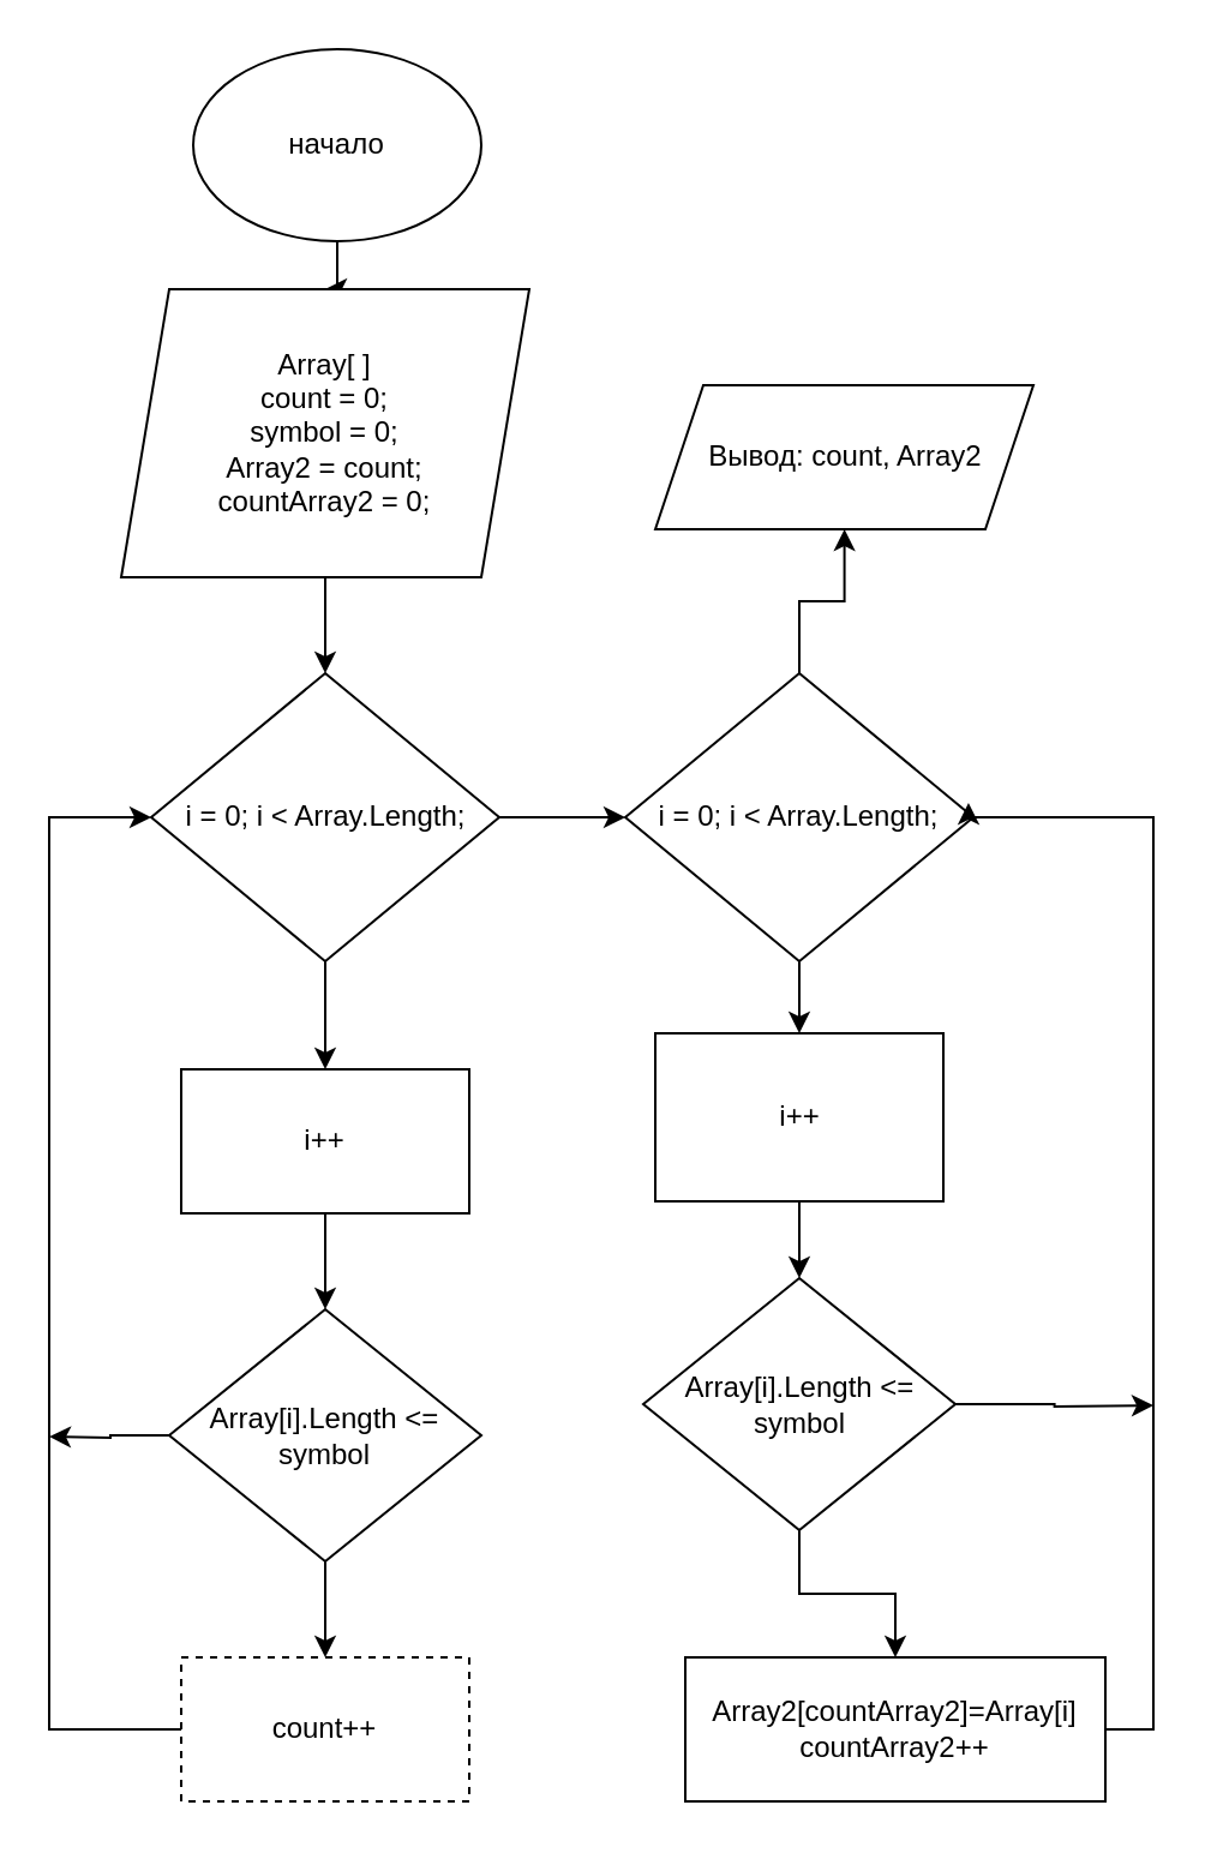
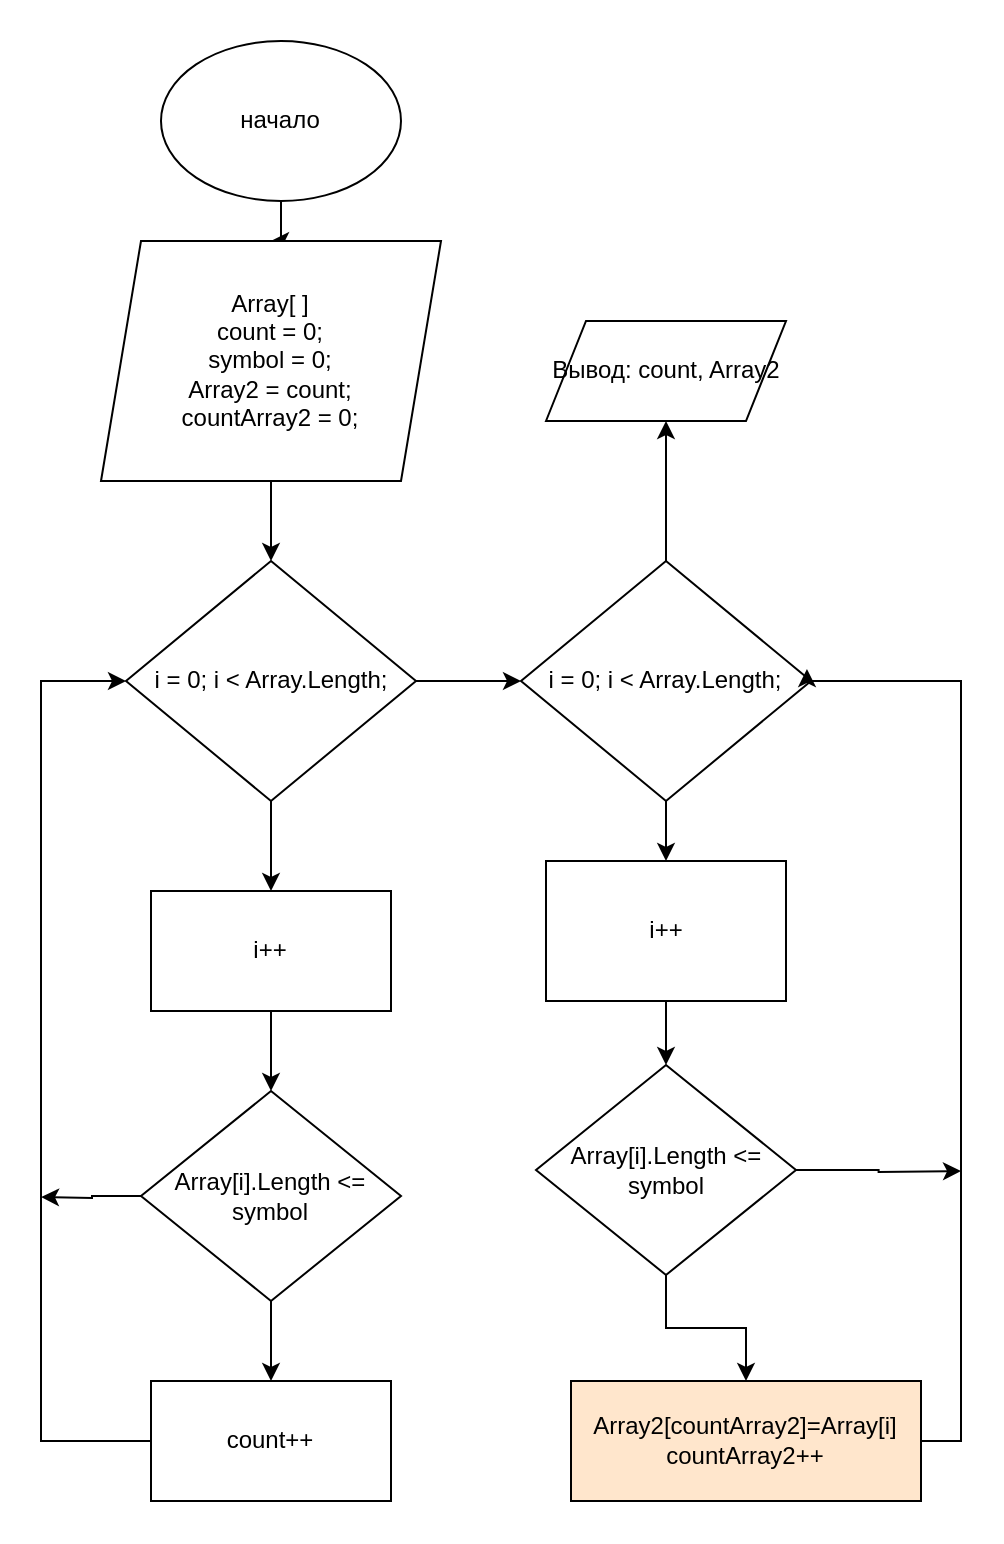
- <mxCell id="26" value="Вывод: count, Array2" style="shape=parallelogram;perimeter=parallelogramPerimeter;whiteSpace=wrap;html=1;fixedSize=1;" vertex="1" parent="1"><mxGeometry x="272.5" y="160" width="157.5" height="60" as="geometry" /></mxCell>
+ <mxCell id="26" value="Вывод: count, Array2" style="shape=parallelogram;perimeter=parallelogramPerimeter;whiteSpace=wrap;html=1;fixedSize=1;" vertex="1" parent="1"><mxGeometry x="272.5" y="160" width="120" height="50" as="geometry" /></mxCell>
- <mxCell id="15" value="count++" style="whiteSpace=wrap;html=1;dashed=1;" vertex="1" parent="1"><mxGeometry x="75" y="690" width="120" height="60" as="geometry" /></mxCell>
+ <mxCell id="15" value="count++" style="whiteSpace=wrap;html=1;" vertex="1" parent="1"><mxGeometry x="75" y="690" width="120" height="60" as="geometry" /></mxCell>
- <mxCell id="25" value="Array2[countArray2]=Array[i]&lt;br&gt;countArray2++" style="whiteSpace=wrap;html=1;" vertex="1" parent="1"><mxGeometry x="285" y="690" width="175" height="60" as="geometry" /></mxCell>
+ <mxCell id="25" value="Array2[countArray2]=Array[i]&lt;br&gt;countArray2++" style="whiteSpace=wrap;html=1;fillColor=#ffe6cc;" vertex="1" parent="1"><mxGeometry x="285" y="690" width="175" height="60" as="geometry" /></mxCell>
